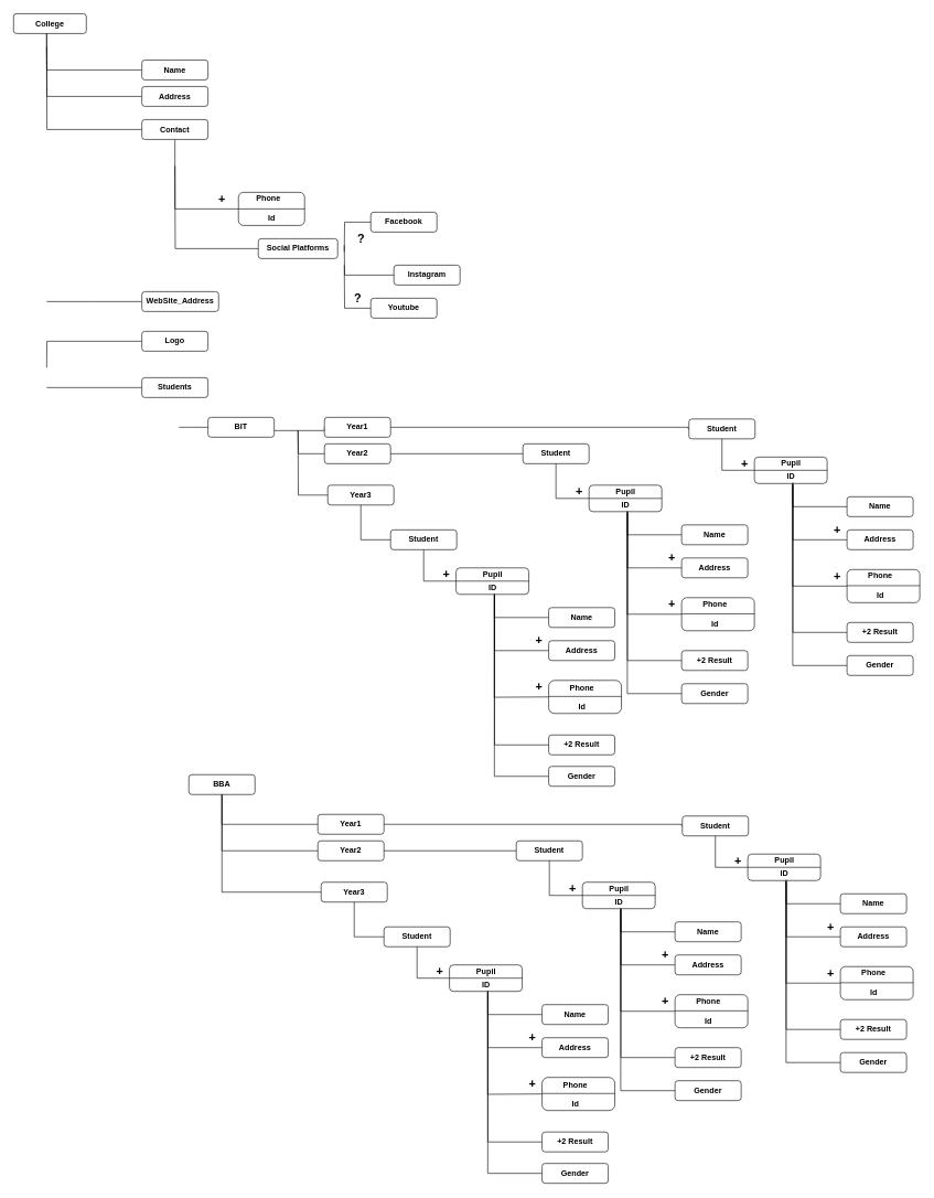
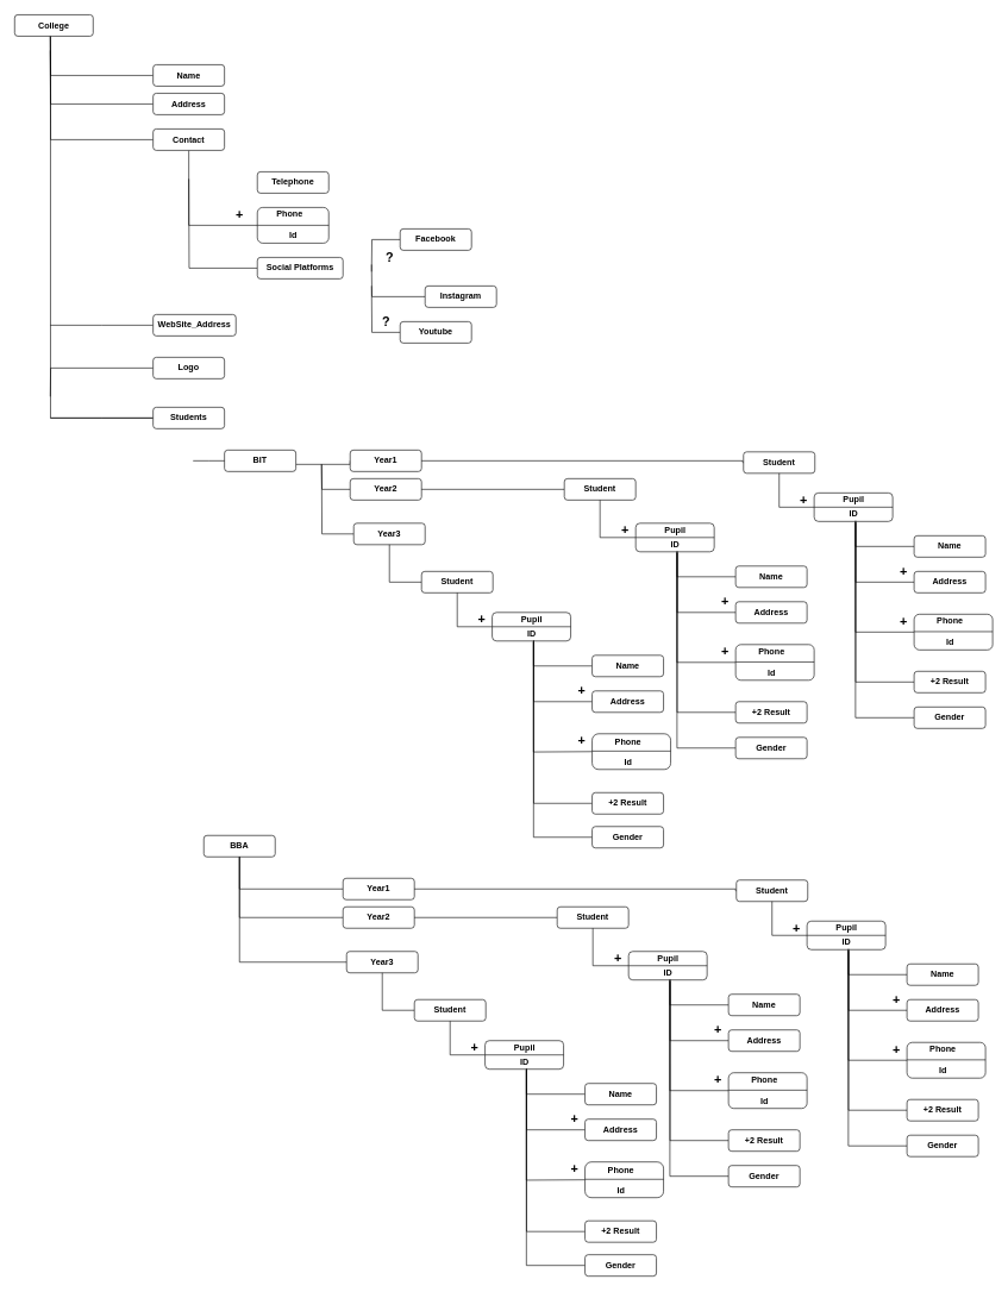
+ <mxCell id="15" value="&lt;b&gt;Telephone&lt;/b&gt;" style="rounded=1;whiteSpace=wrap;html=1;" parent="1" vertex="1"><mxGeometry x="360" y="240" width="100" height="30" as="geometry" /></mxCell>
+ <mxCell id="2" style="edgeStyle=orthogonalEdgeStyle;rounded=0;orthogonalLoop=1;jettySize=auto;html=1;exitX=0.457;exitY=1.031;exitDx=0;exitDy=0;exitPerimeter=0;endArrow=none;endFill=0;entryX=0;entryY=0.5;entryDx=0;entryDy=0;" parent="1" source="3" target="36" edge="1"><mxGeometry relative="1" as="geometry"><mxPoint x="140" y="580" as="targetPoint" /><Array as="points"><mxPoint x="70" y="585" /></Array></mxGeometry></mxCell>
- <mxCell id="18" value="&lt;b&gt;Social&amp;nbsp;Platforms&lt;br&gt;&lt;/b&gt;" style="rounded=1;whiteSpace=wrap;html=1;" parent="1" vertex="1"><mxGeometry x="390" y="360" width="120" height="30" as="geometry" /></mxCell>
+ <mxCell id="18" value="&lt;b&gt;Social&amp;nbsp;Platforms&lt;br&gt;&lt;/b&gt;" style="rounded=1;whiteSpace=wrap;html=1;" parent="1" vertex="1"><mxGeometry x="360" y="360" width="120" height="30" as="geometry" /></mxCell>
